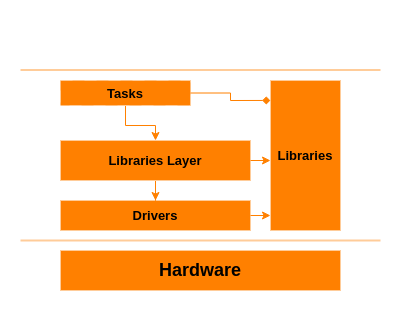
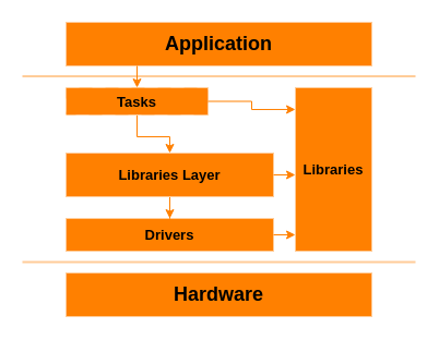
+ <mxCell id="9" value="&lt;b&gt;&lt;font style=&quot;font-size: 18px;&quot;&gt;Application&lt;/font&gt;&lt;/b&gt;" style="rounded=0;whiteSpace=wrap;html=1;fillColor=#FF8000;strokeColor=#FFCC99;" vertex="1" parent="1"><mxGeometry x="60" y="20" width="280" height="40" as="geometry" /></mxCell>
+ <mxCell id="13" style="edgeStyle=orthogonalEdgeStyle;rounded=0;orthogonalLoop=1;jettySize=auto;html=1;entryX=0.5;entryY=0;entryDx=0;entryDy=0;strokeColor=#FF8000;" edge="1" parent="1" source="9" target="11"><mxGeometry relative="1" as="geometry"><Array as="points"><mxPoint x="155" y="60" /><mxPoint x="155" y="60" /></Array></mxGeometry></mxCell>
- <mxCell id="15" style="edgeStyle=orthogonalEdgeStyle;rounded=0;orthogonalLoop=1;jettySize=auto;html=1;entryX=0;entryY=0.133;entryDx=0;entryDy=0;entryPerimeter=0;strokeColor=#FF8000;endArrow=diamond;" edge="1" parent="1" source="11" target="5"><mxGeometry relative="1" as="geometry" /></mxCell>
+ <mxCell id="15" style="edgeStyle=orthogonalEdgeStyle;rounded=0;orthogonalLoop=1;jettySize=auto;html=1;entryX=0;entryY=0.133;entryDx=0;entryDy=0;entryPerimeter=0;strokeColor=#FF8000;" edge="1" parent="1" source="11" target="5"><mxGeometry relative="1" as="geometry" /></mxCell>
